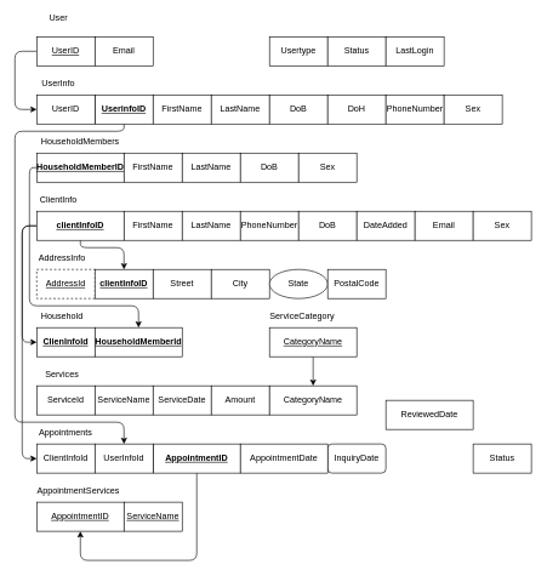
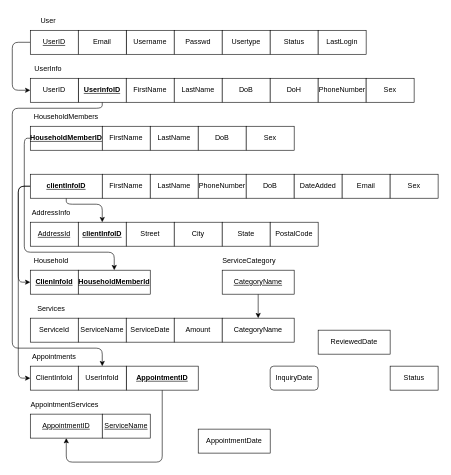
- <mxCell id="9" value="User" style="text;html=1;align=center;verticalAlign=middle;whiteSpace=wrap;rounded=0;" parent="1" vertex="1"><mxGeometry x="50" y="10" width="60" height="30" as="geometry" /></mxCell>
+ <mxCell id="9" value="User" style="text;html=1;align=center;verticalAlign=middle;whiteSpace=wrap;rounded=0;" parent="1" vertex="1"><mxGeometry x="50" y="20" width="60" height="30" as="geometry" /></mxCell>
+ <mxCell id="2" value="Username" style="rounded=0;whiteSpace=wrap;html=1;" parent="1" vertex="1"><mxGeometry x="210" y="50" width="80" height="40" as="geometry" /></mxCell>
+ <mxCell id="3" value="Passwd" style="rounded=0;whiteSpace=wrap;html=1;" parent="1" vertex="1"><mxGeometry x="290" y="50" width="80" height="40" as="geometry" /></mxCell>
- <mxCell id="44" value="ClientInfo" style="text;html=1;align=center;verticalAlign=middle;whiteSpace=wrap;rounded=0;" vertex="1" parent="1"><mxGeometry x="50" y="260" width="60" height="30" as="geometry" /></mxCell>
- <mxCell id="45" value="AddressId" style="rounded=0;whiteSpace=wrap;html=1;fontStyle=4;dashed=1;" vertex="1" parent="1"><mxGeometry x="50" y="370" width="80" height="40" as="geometry" /></mxCell>
+ <mxCell id="45" value="AddressId" style="rounded=0;whiteSpace=wrap;html=1;fontStyle=4" vertex="1" parent="1"><mxGeometry x="50" y="370" width="80" height="40" as="geometry" /></mxCell>
- <mxCell id="49" value="State" style="ellipse;whiteSpace=wrap;html=1;" vertex="1" parent="1"><mxGeometry x="370" y="370" width="80" height="40" as="geometry" /></mxCell>
+ <mxCell id="49" value="State" style="rounded=0;whiteSpace=wrap;html=1;" vertex="1" parent="1"><mxGeometry x="370" y="370" width="80" height="40" as="geometry" /></mxCell>
- <mxCell id="25" value="AppointmentDate" style="rounded=0;whiteSpace=wrap;html=1;" parent="1" vertex="1"><mxGeometry x="330" y="610" width="120" height="40" as="geometry" /></mxCell>
+ <mxCell id="25" value="AppointmentDate" style="rounded=0;whiteSpace=wrap;html=1;" parent="1" vertex="1"><mxGeometry x="330" y="715" width="120" height="40" as="geometry" /></mxCell>
